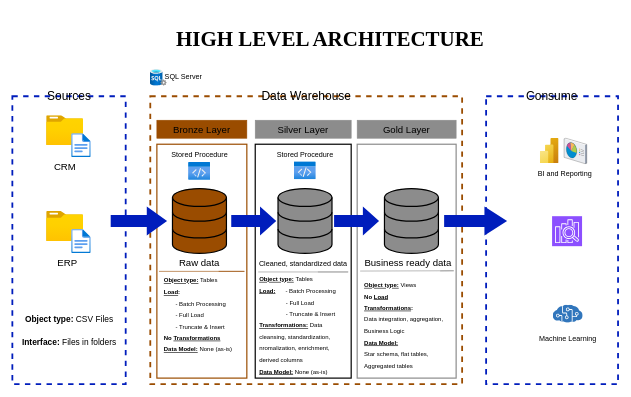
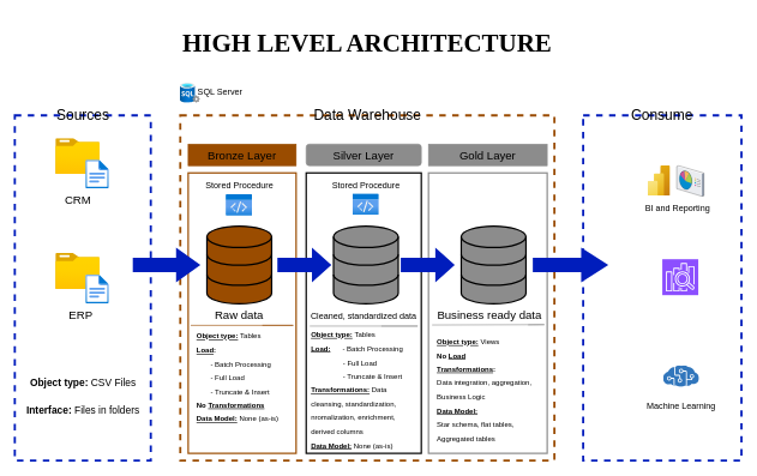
- <mxCell id="3" value="&lt;font face=&quot;Tahoma&quot; style=&quot;font-size: 35px;&quot;&gt;&lt;b style=&quot;&quot;&gt;HIGH LEVEL ARCHITECTURE&lt;/b&gt;&lt;/font&gt;" style="rounded=0;whiteSpace=wrap;html=1;fillColor=none;strokeColor=none;" parent="1" vertex="1"><mxGeometry x="290" y="25" width="520" height="80" as="geometry" /></mxCell>
+ <mxCell id="3" value="&lt;font face=&quot;Tahoma&quot; style=&quot;font-size: 35px;&quot;&gt;&lt;b style=&quot;&quot;&gt;HIGH LEVEL ARCHITECTURE&lt;/b&gt;&lt;/font&gt;" style="rounded=0;whiteSpace=wrap;html=1;fillColor=none;strokeColor=none;" parent="1" vertex="1"><mxGeometry x="250" y="20" width="520" height="80" as="geometry" /></mxCell>
- <mxCell id="11" value="Silver Layer" style="rounded=0;whiteSpace=wrap;html=1;fillColor=#8C8C8C;fontSize=16;strokeColor=#8C8C8C;" parent="1" vertex="1"><mxGeometry x="425" y="200" width="160" height="30" as="geometry" /></mxCell>
+ <mxCell id="11" value="Silver Layer" style="whiteSpace=wrap;html=1;fillColor=#8C8C8C;fontSize=16;strokeColor=#8C8C8C;rounded=1;" parent="1" vertex="1"><mxGeometry x="425" y="200" width="160" height="30" as="geometry" /></mxCell>
